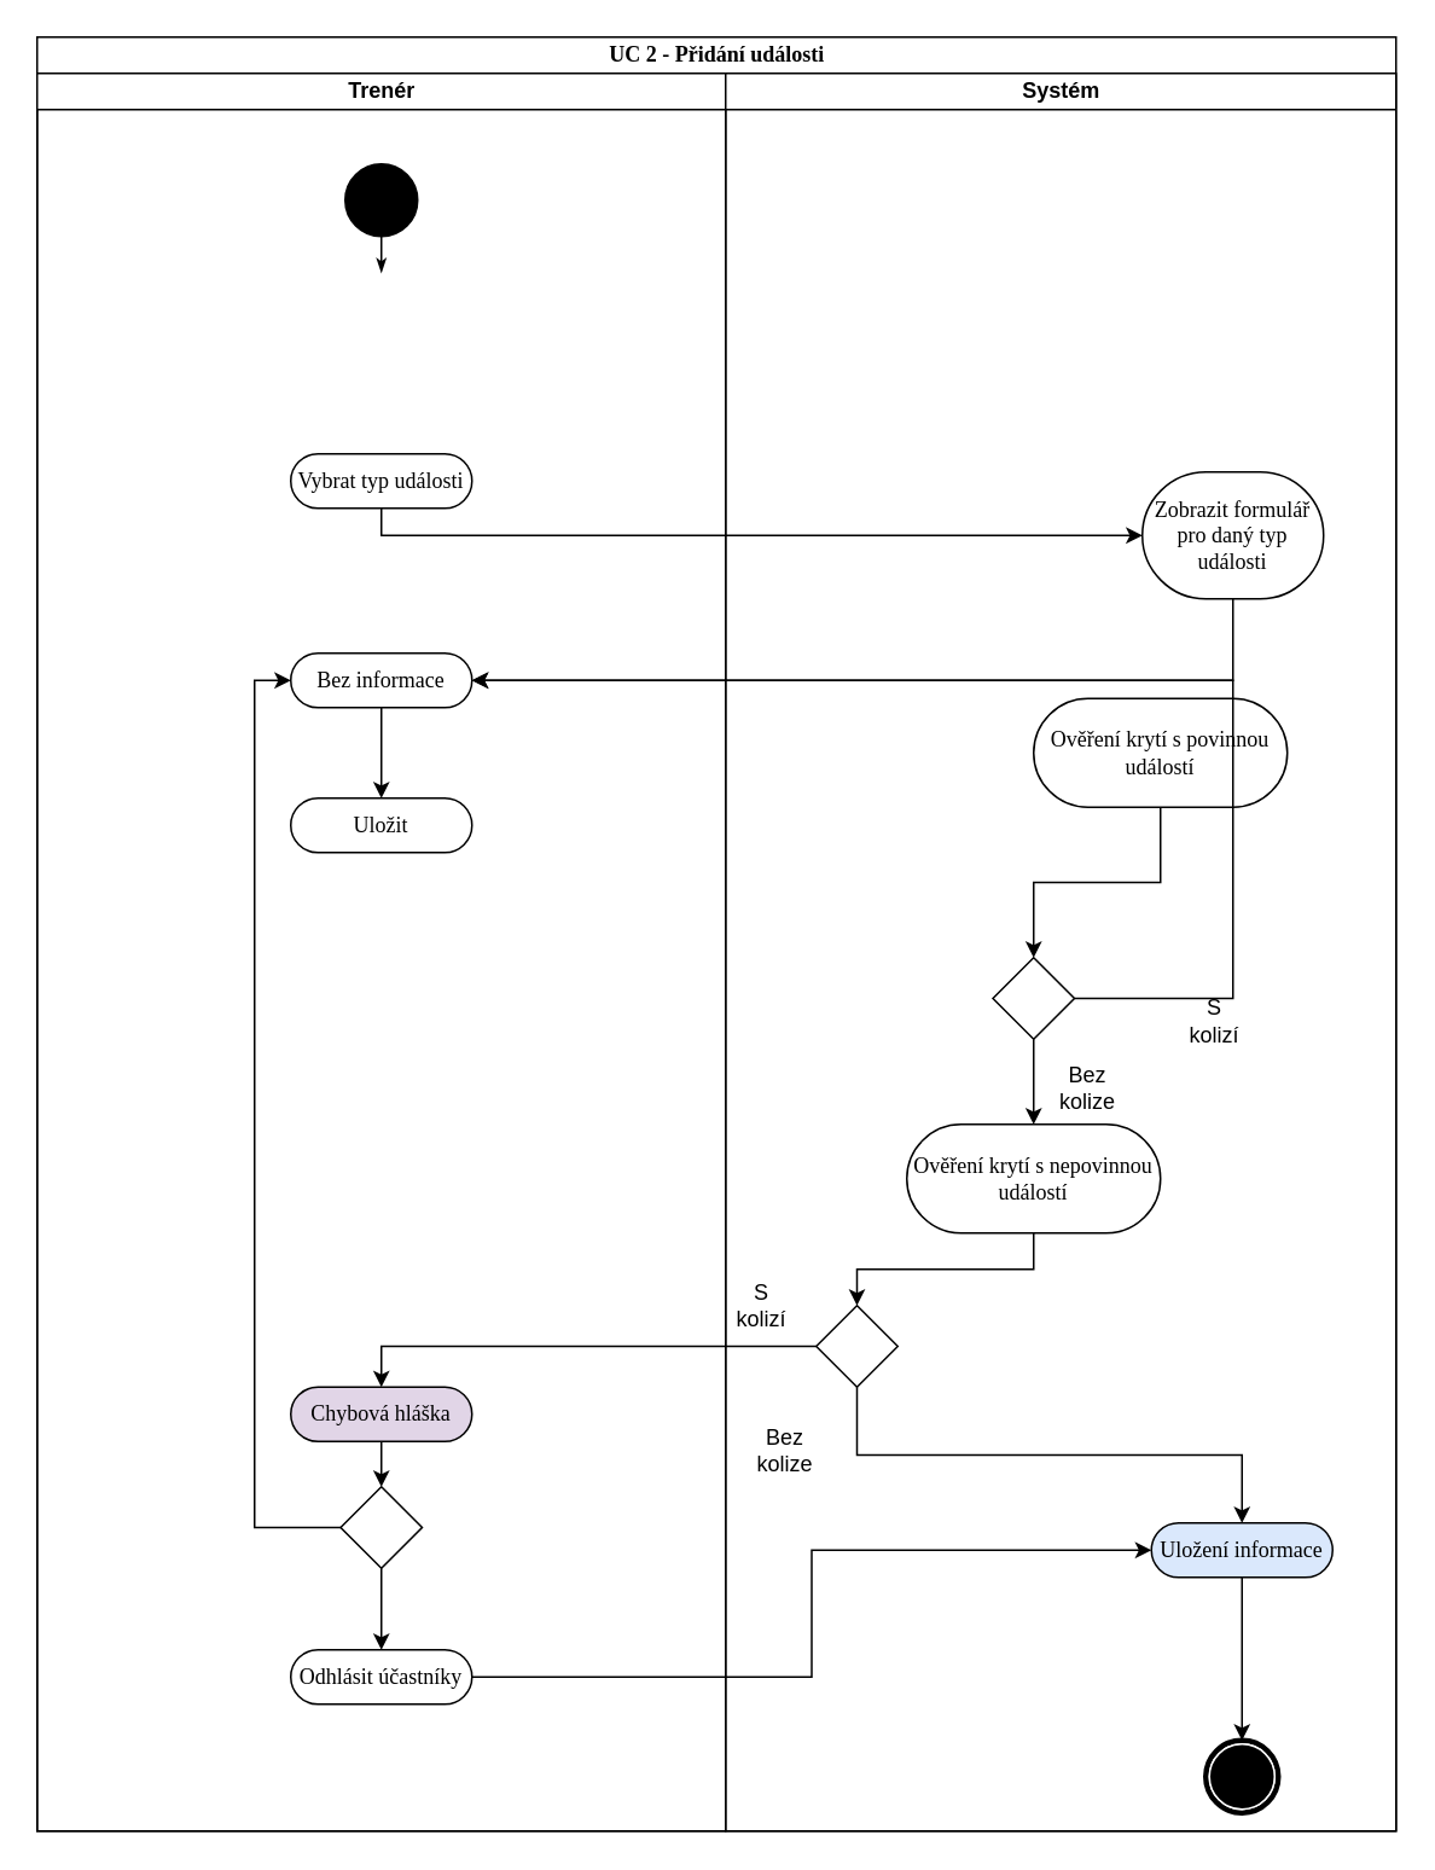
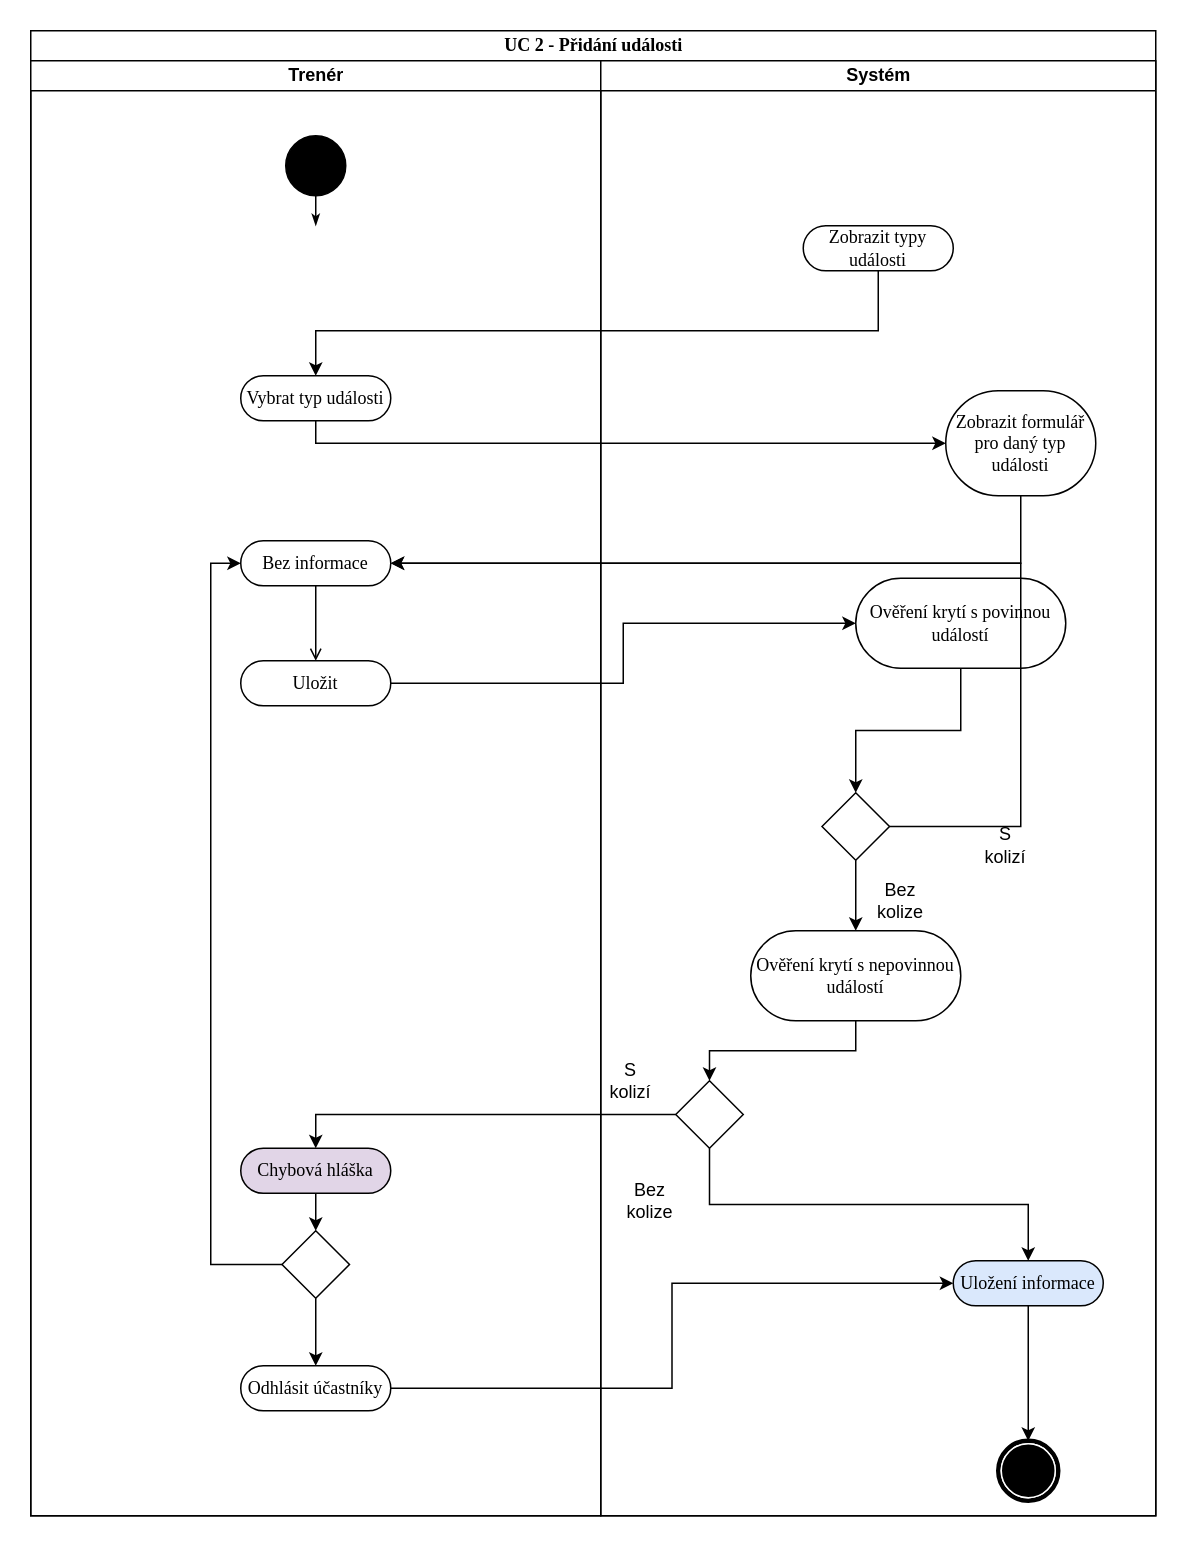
+ <mxCell id="15" value="Zobrazit typy události" style="rounded=1;whiteSpace=wrap;html=1;shadow=0;comic=0;labelBackgroundColor=none;strokeWidth=1;fontFamily=Verdana;fontSize=12;align=center;arcSize=50;" vertex="1" parent="12"><mxGeometry x="135" y="110" width="100" height="30" as="geometry" /></mxCell>
+ <mxCell id="31" value="" style="edgeStyle=orthogonalEdgeStyle;rounded=0;orthogonalLoop=1;jettySize=auto;html=1;" edge="1" parent="2" source="15" target="5"><mxGeometry relative="1" as="geometry"><Array as="points"><mxPoint x="565" y="200" /><mxPoint x="190" y="200" /></Array></mxGeometry></mxCell>
- <mxCell id="37" value="" style="edgeStyle=orthogonalEdgeStyle;rounded=0;orthogonalLoop=1;jettySize=auto;html=1;" edge="1" parent="1" source="38" target="6"><mxGeometry relative="1" as="geometry" /></mxCell>
+ <mxCell id="37" value="" style="edgeStyle=orthogonalEdgeStyle;rounded=0;orthogonalLoop=1;jettySize=auto;html=1;endArrow=open;" edge="1" parent="1" source="38" target="6"><mxGeometry relative="1" as="geometry" /></mxCell>
+ <mxCell id="33" value="" style="edgeStyle=orthogonalEdgeStyle;rounded=0;orthogonalLoop=1;jettySize=auto;html=1;" edge="1" parent="2" source="6" target="18"><mxGeometry relative="1" as="geometry" /></mxCell>
